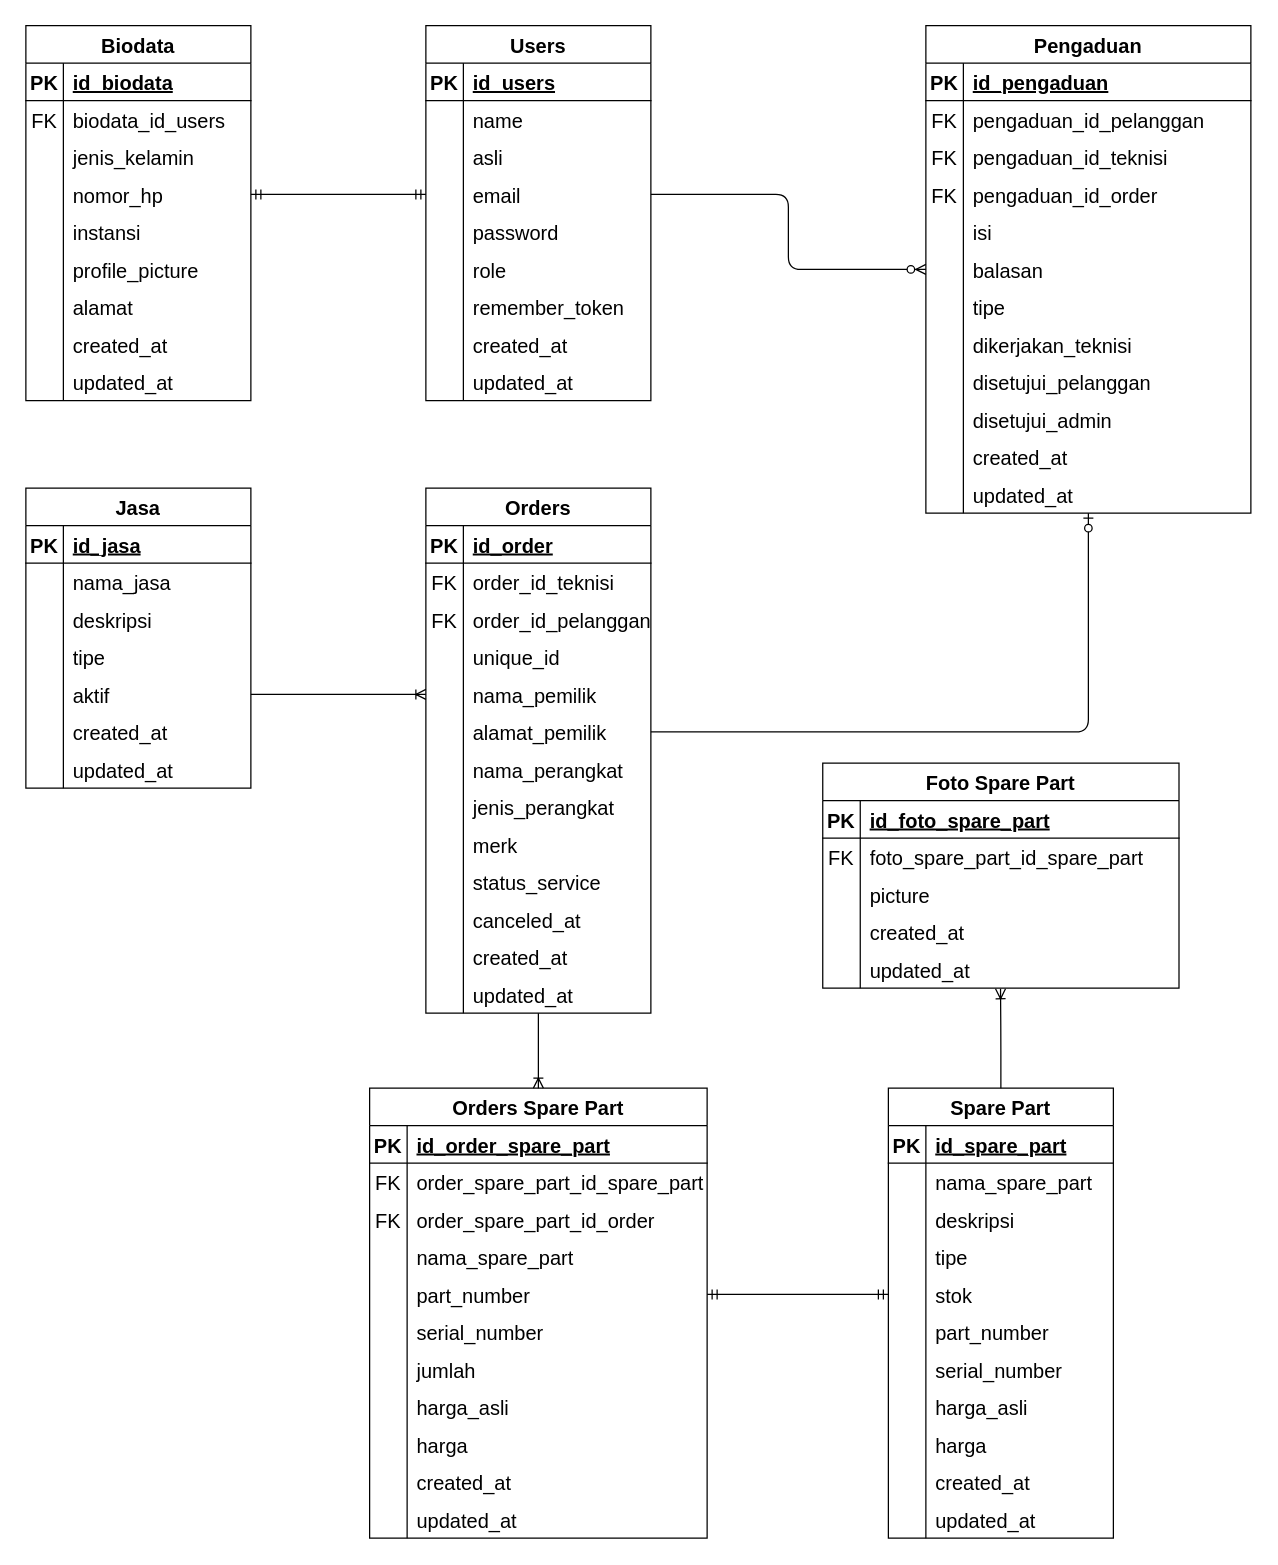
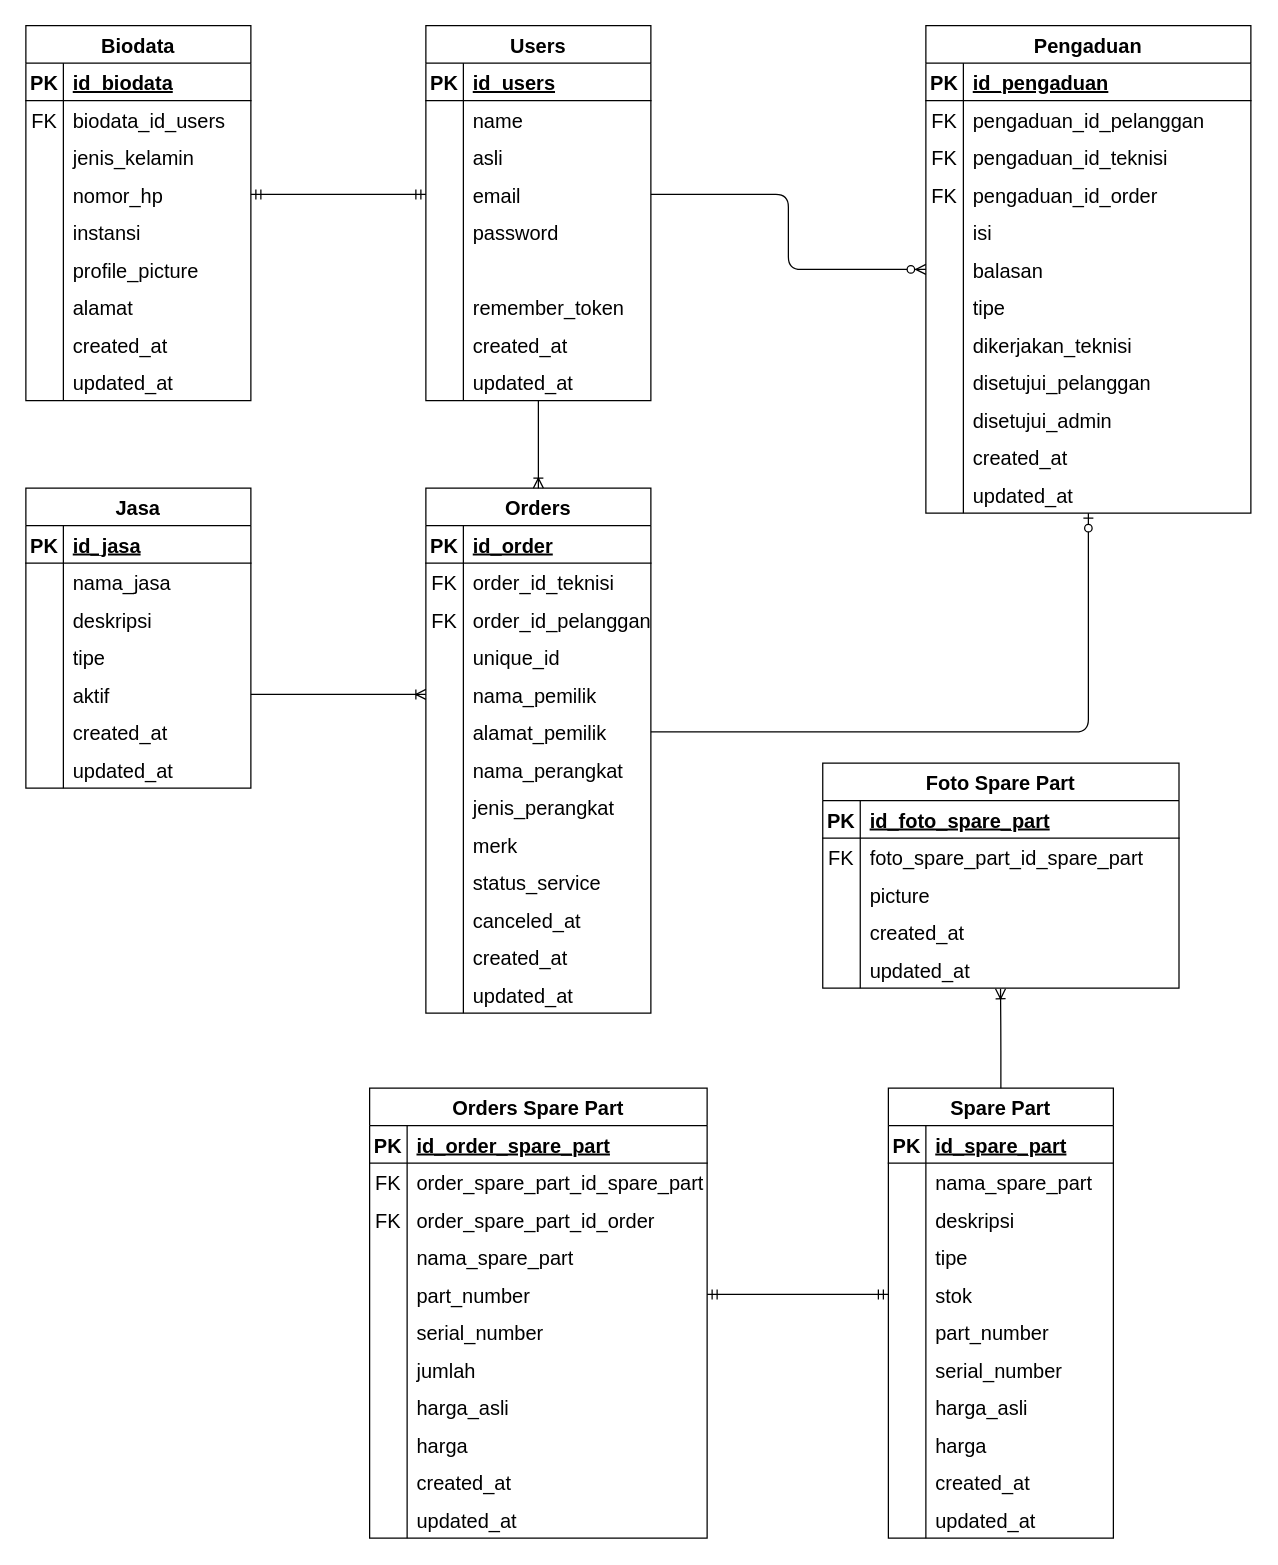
- <mxCell id="20" value="role" style="shape=partialRectangle;connectable=0;fillColor=none;top=0;left=0;bottom=0;right=0;align=left;spacingLeft=6;overflow=hidden;fontSize=16;" parent="18" vertex="1"><mxGeometry x="30" width="150" height="30" as="geometry" /></mxCell>
+ <mxCell id="159" value="" style="edgeStyle=orthogonalEdgeStyle;fontSize=16;html=1;endArrow=ERoneToMany;entryX=0.5;entryY=0;entryDx=0;entryDy=0;" parent="1" source="2" target="119" edge="1"><mxGeometry width="100" height="100" relative="1" as="geometry"><mxPoint x="370" y="380" as="sourcePoint" /><mxPoint x="580" y="350" as="targetPoint" /><Array as="points" /></mxGeometry></mxCell>
- <mxCell id="195" value="" style="edgeStyle=orthogonalEdgeStyle;fontSize=16;html=1;endArrow=ERoneToMany;entryX=0.5;entryY=0;entryDx=0;entryDy=0;" parent="1" source="119" target="161" edge="1"><mxGeometry width="100" height="100" relative="1" as="geometry"><mxPoint x="430" y="820" as="sourcePoint" /><mxPoint x="450" y="830" as="targetPoint" /></mxGeometry></mxCell>
